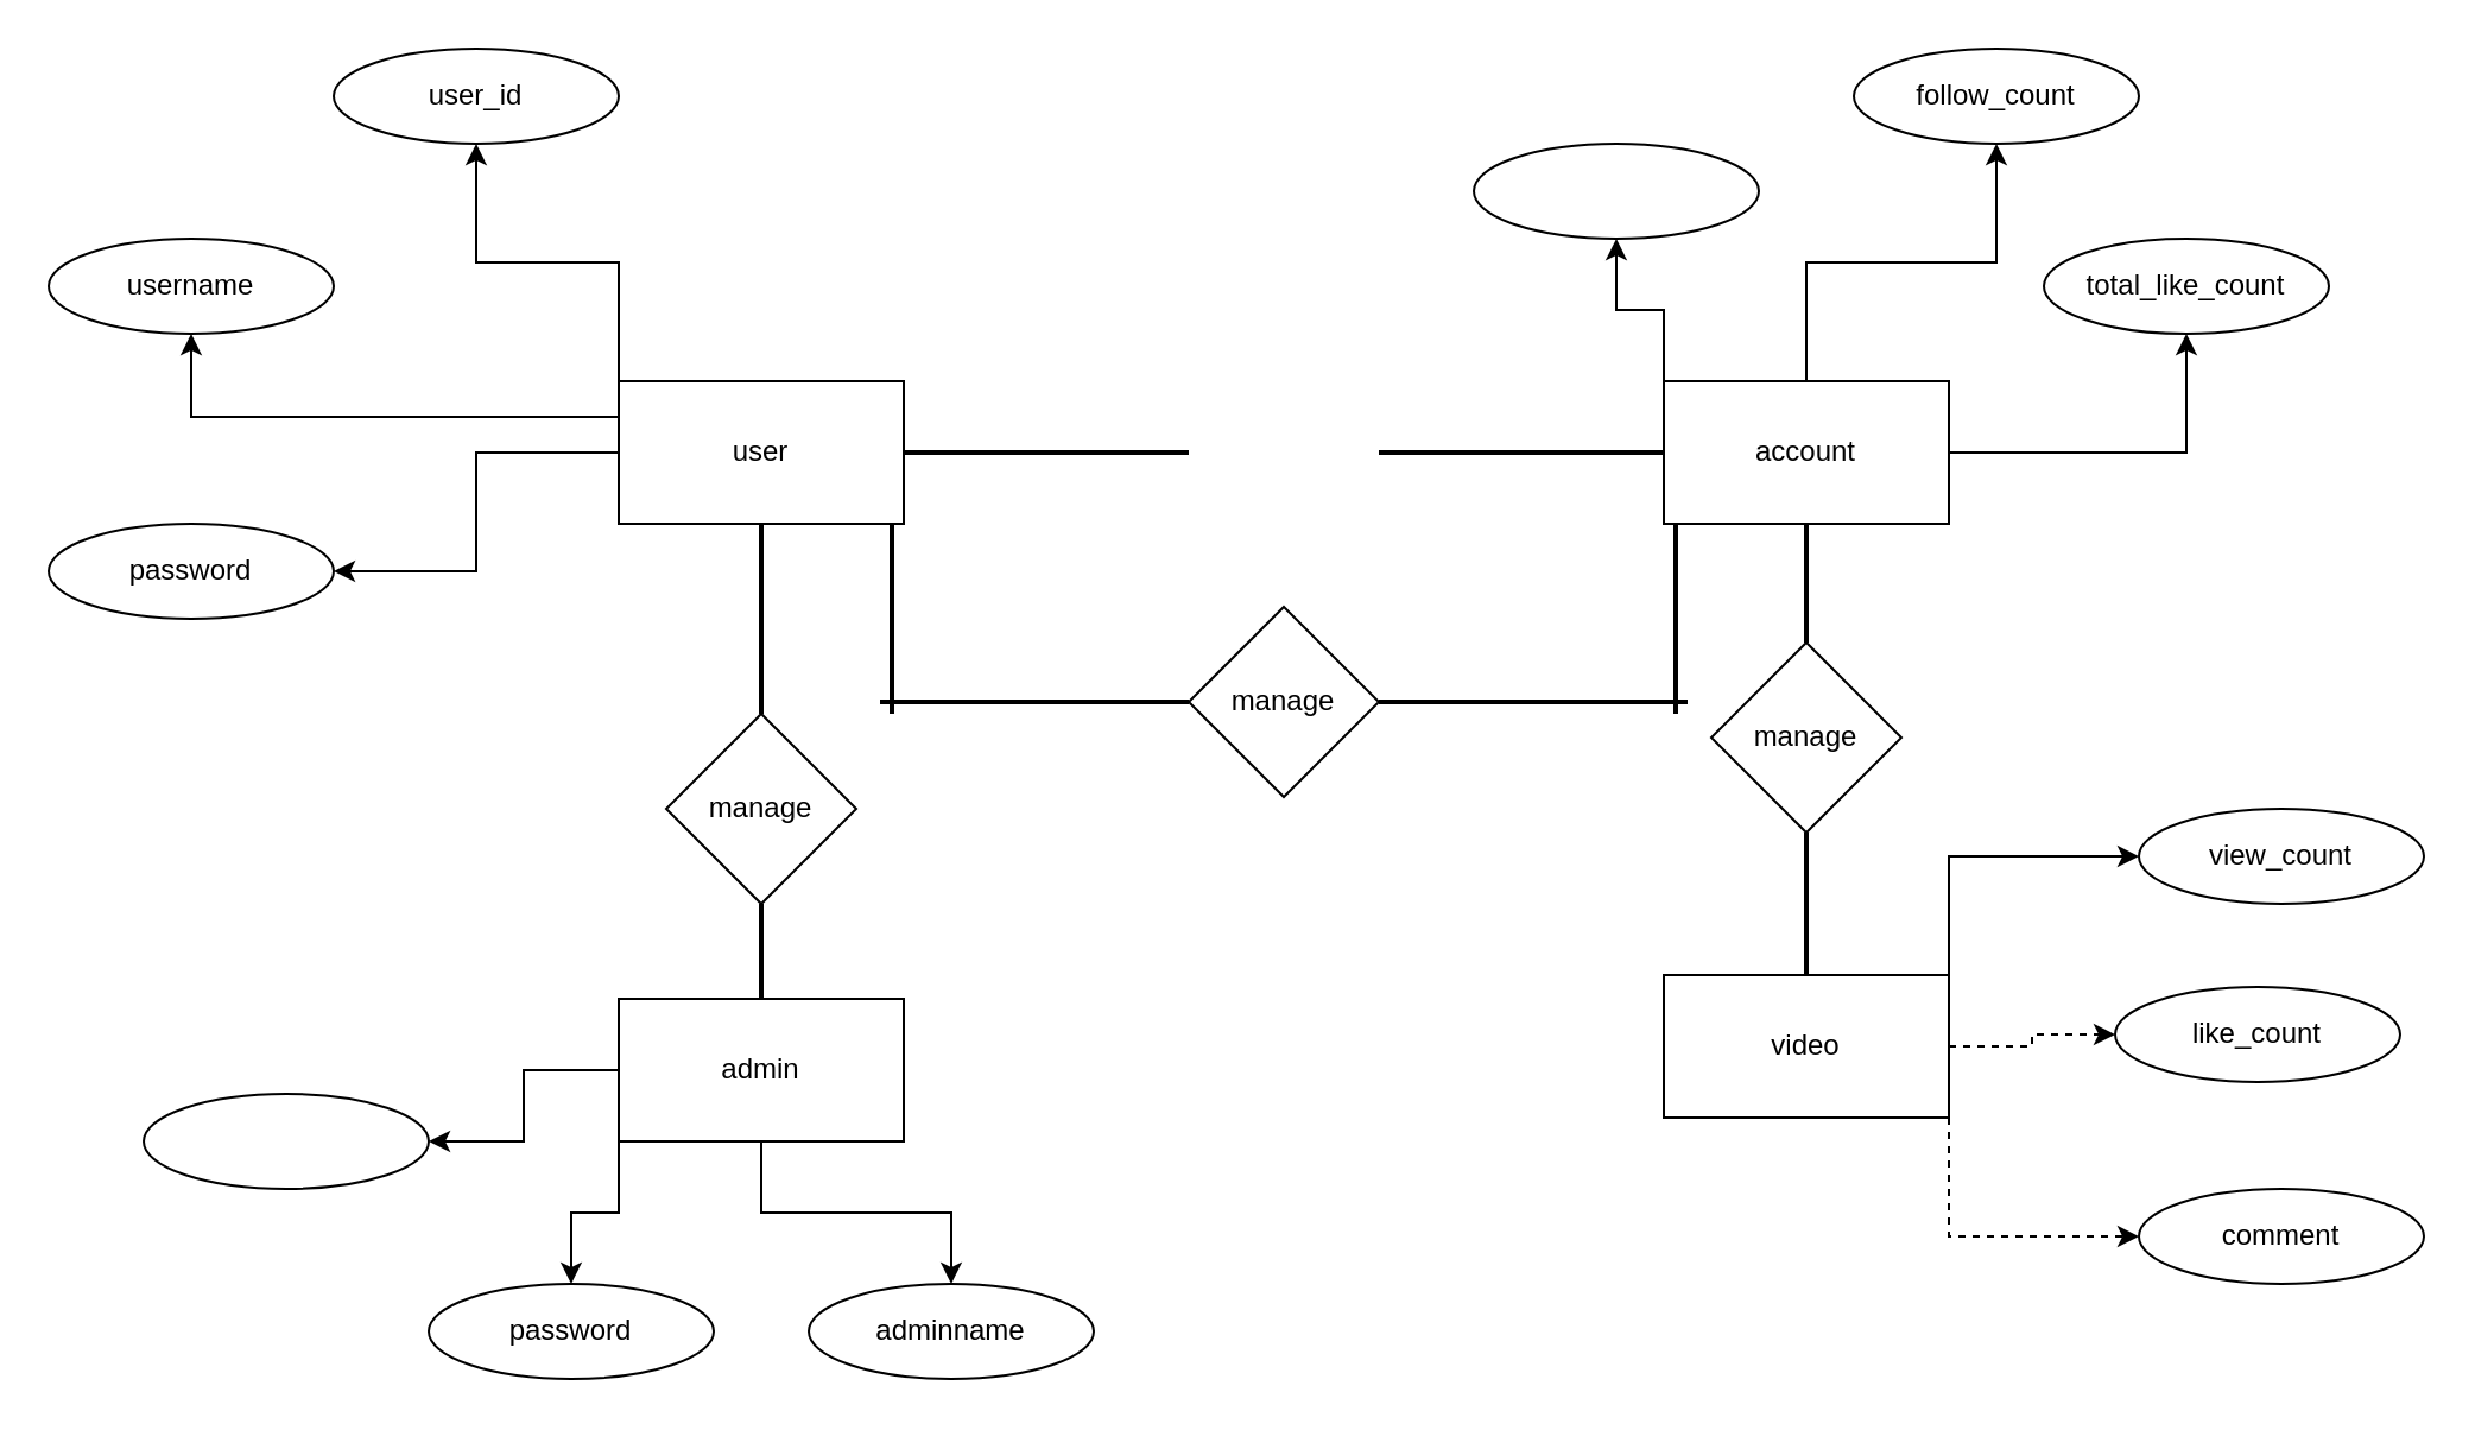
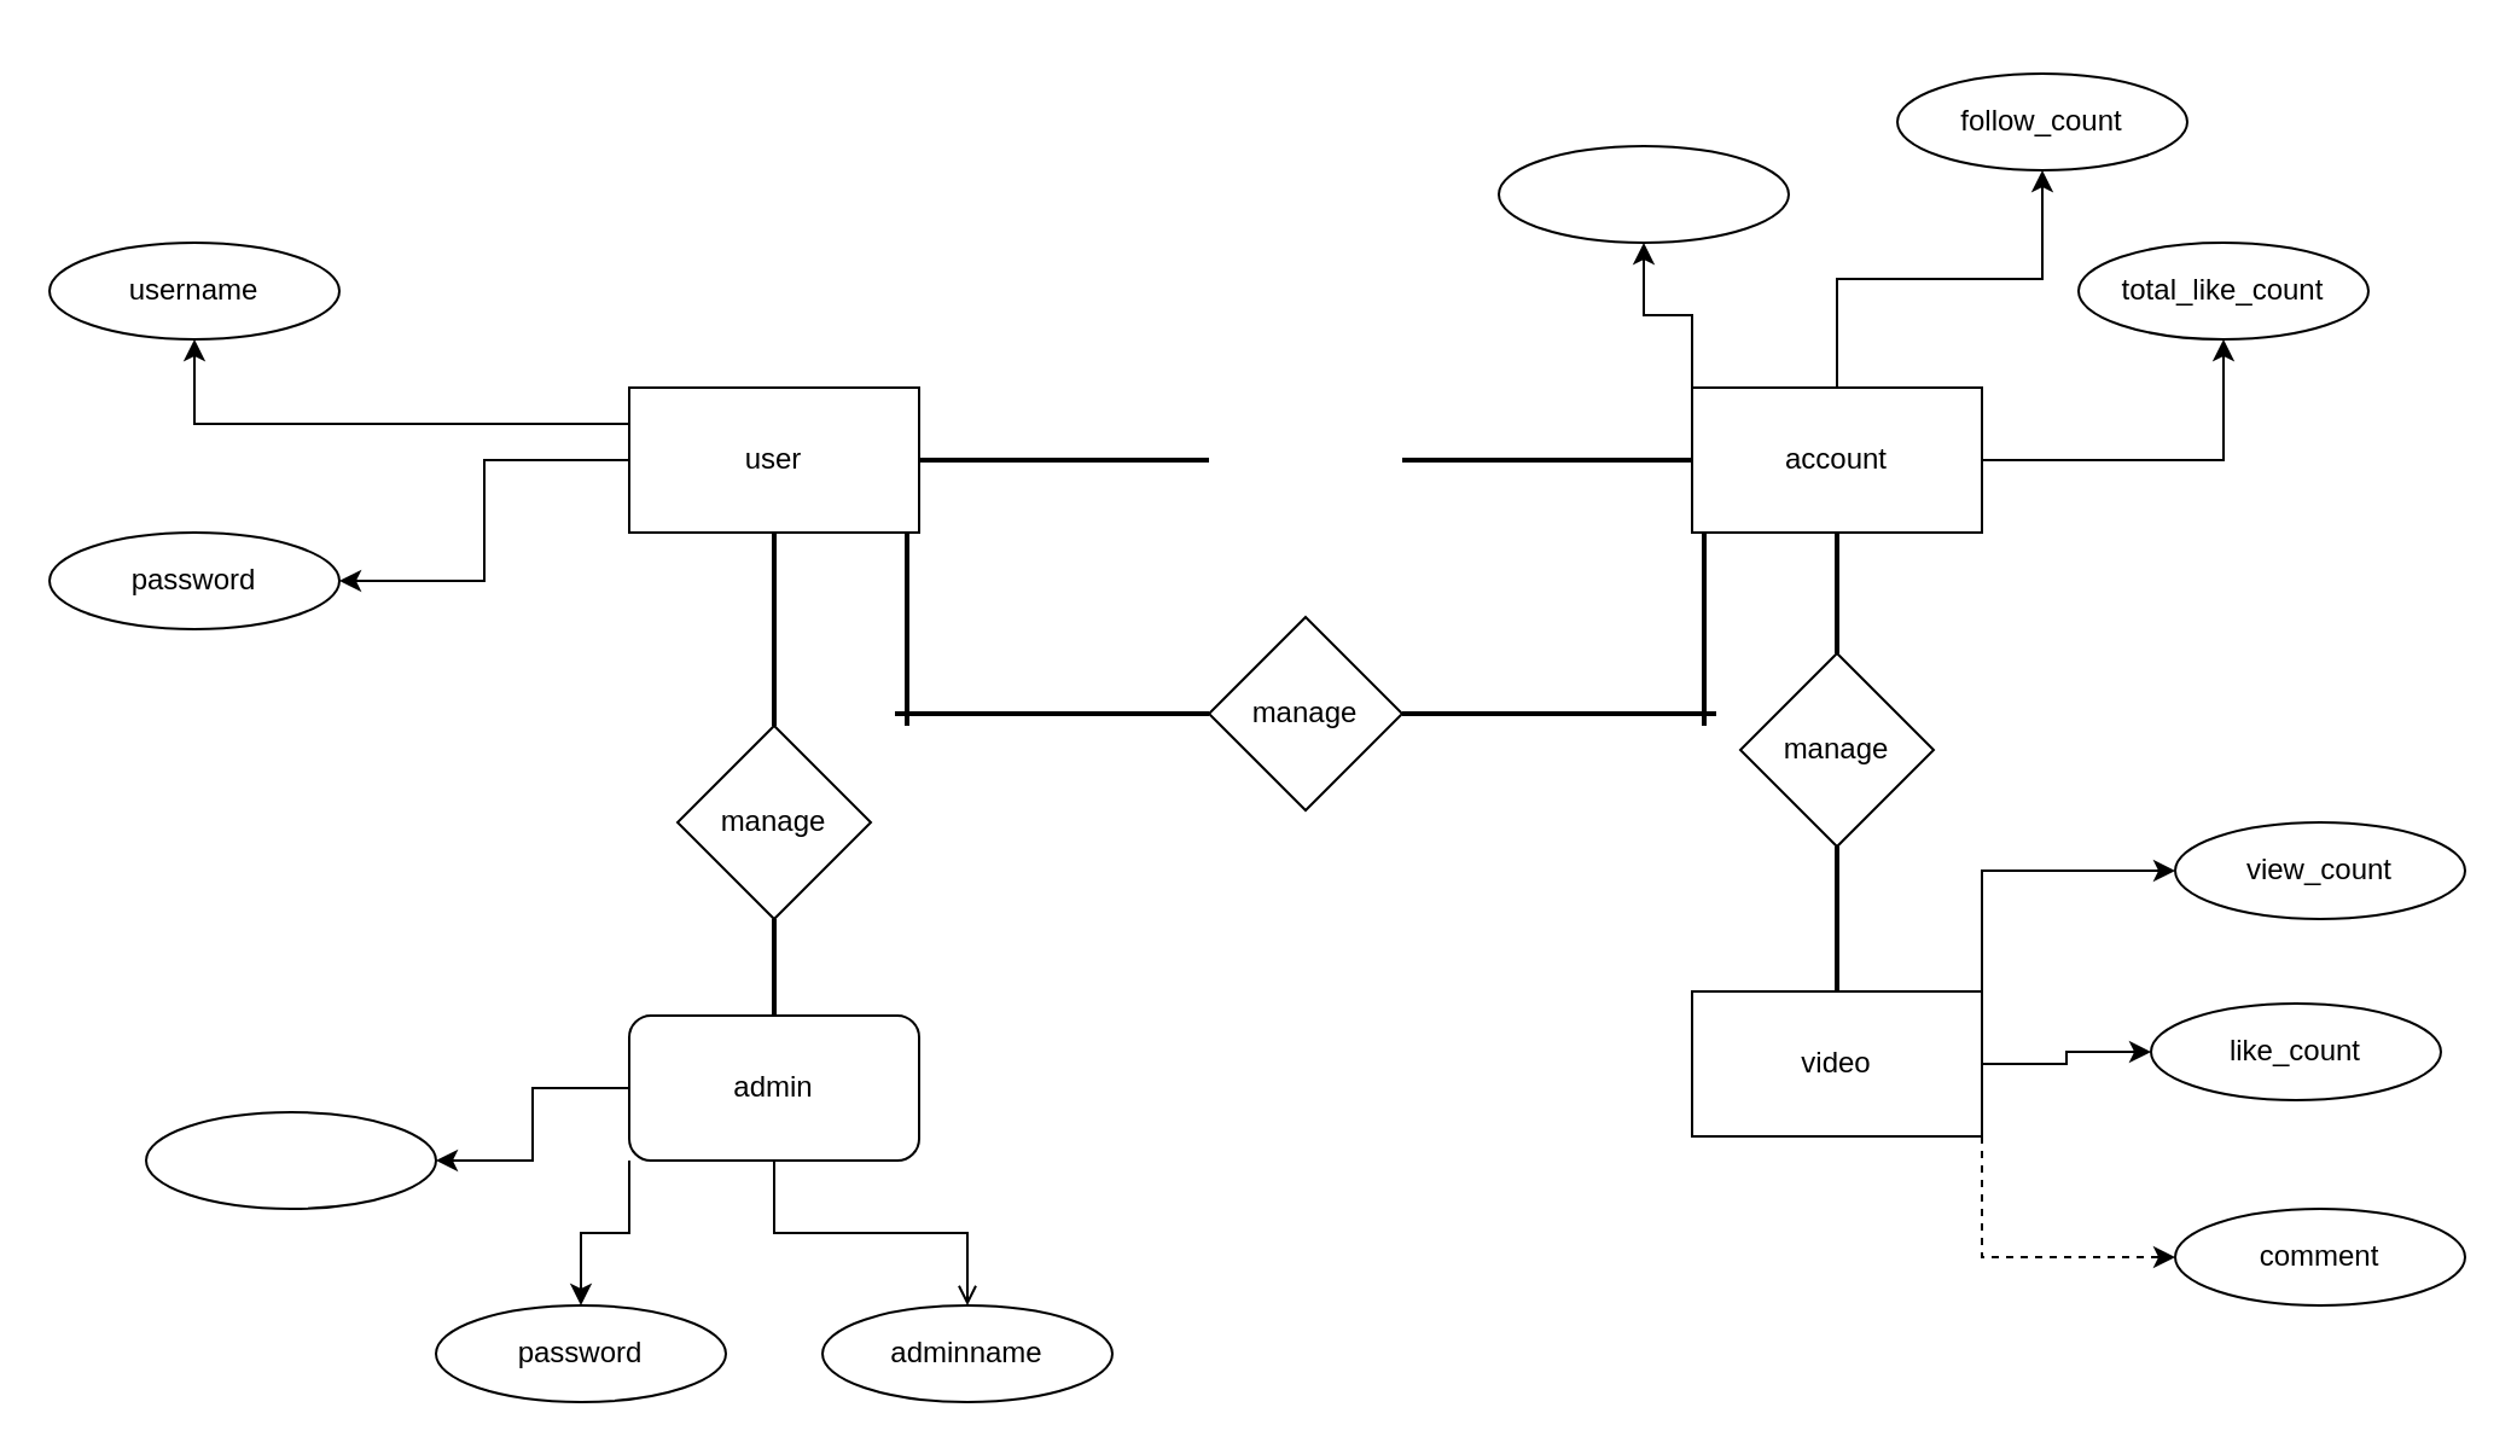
- <mxCell id="19" value="user_id" style="ellipse;whiteSpace=wrap;html=1;" vertex="1" parent="1"><mxGeometry x="140" y="20" width="120" height="40" as="geometry" /></mxCell>
- <mxCell id="24" value="follow_count" style="ellipse;whiteSpace=wrap;html=1;" vertex="1" parent="1"><mxGeometry x="780" y="20" width="120" height="40" as="geometry" /></mxCell>
+ <mxCell id="24" value="follow_count" style="ellipse;whiteSpace=wrap;html=1;" vertex="1" parent="1"><mxGeometry x="785" y="30" width="120" height="40" as="geometry" /></mxCell>
- <mxCell id="2" style="edgeStyle=orthogonalEdgeStyle;rounded=0;orthogonalLoop=1;jettySize=auto;html=1;exitX=0;exitY=0;exitDx=0;exitDy=0;" edge="1" parent="1" source="5" target="19"><mxGeometry relative="1" as="geometry" /></mxCell>
- <mxCell id="7" style="edgeStyle=orthogonalEdgeStyle;rounded=0;orthogonalLoop=1;jettySize=auto;html=1;exitX=1;exitY=0.5;exitDx=0;exitDy=0;entryX=0;entryY=0.5;entryDx=0;entryDy=0;dashed=1;" edge="1" parent="1" source="9" target="26"><mxGeometry relative="1" as="geometry" /></mxCell>
+ <mxCell id="7" style="edgeStyle=orthogonalEdgeStyle;rounded=0;orthogonalLoop=1;jettySize=auto;html=1;exitX=1;exitY=0.5;exitDx=0;exitDy=0;entryX=0;entryY=0.5;entryDx=0;entryDy=0;" edge="1" parent="1" source="9" target="26"><mxGeometry relative="1" as="geometry" /></mxCell>
- <mxCell id="32" value="admin" style="rounded=0;whiteSpace=wrap;html=1;" vertex="1" parent="1"><mxGeometry x="260" y="420" width="120" height="60" as="geometry" /></mxCell>
+ <mxCell id="32" value="admin" style="whiteSpace=wrap;html=1;rounded=1;" vertex="1" parent="1"><mxGeometry x="260" y="420" width="120" height="60" as="geometry" /></mxCell>
- <mxCell id="30" style="edgeStyle=orthogonalEdgeStyle;rounded=0;orthogonalLoop=1;jettySize=auto;html=1;exitX=0.5;exitY=1;exitDx=0;exitDy=0;entryX=0.5;entryY=0;entryDx=0;entryDy=0;" edge="1" parent="1" source="32" target="36"><mxGeometry relative="1" as="geometry"><mxPoint x="360" y="690" as="targetPoint" /></mxGeometry></mxCell>
+ <mxCell id="30" style="edgeStyle=orthogonalEdgeStyle;rounded=0;orthogonalLoop=1;jettySize=auto;html=1;exitX=0.5;exitY=1;exitDx=0;exitDy=0;entryX=0.5;entryY=0;entryDx=0;entryDy=0;endArrow=open;" edge="1" parent="1" source="32" target="36"><mxGeometry relative="1" as="geometry"><mxPoint x="360" y="690" as="targetPoint" /></mxGeometry></mxCell>
